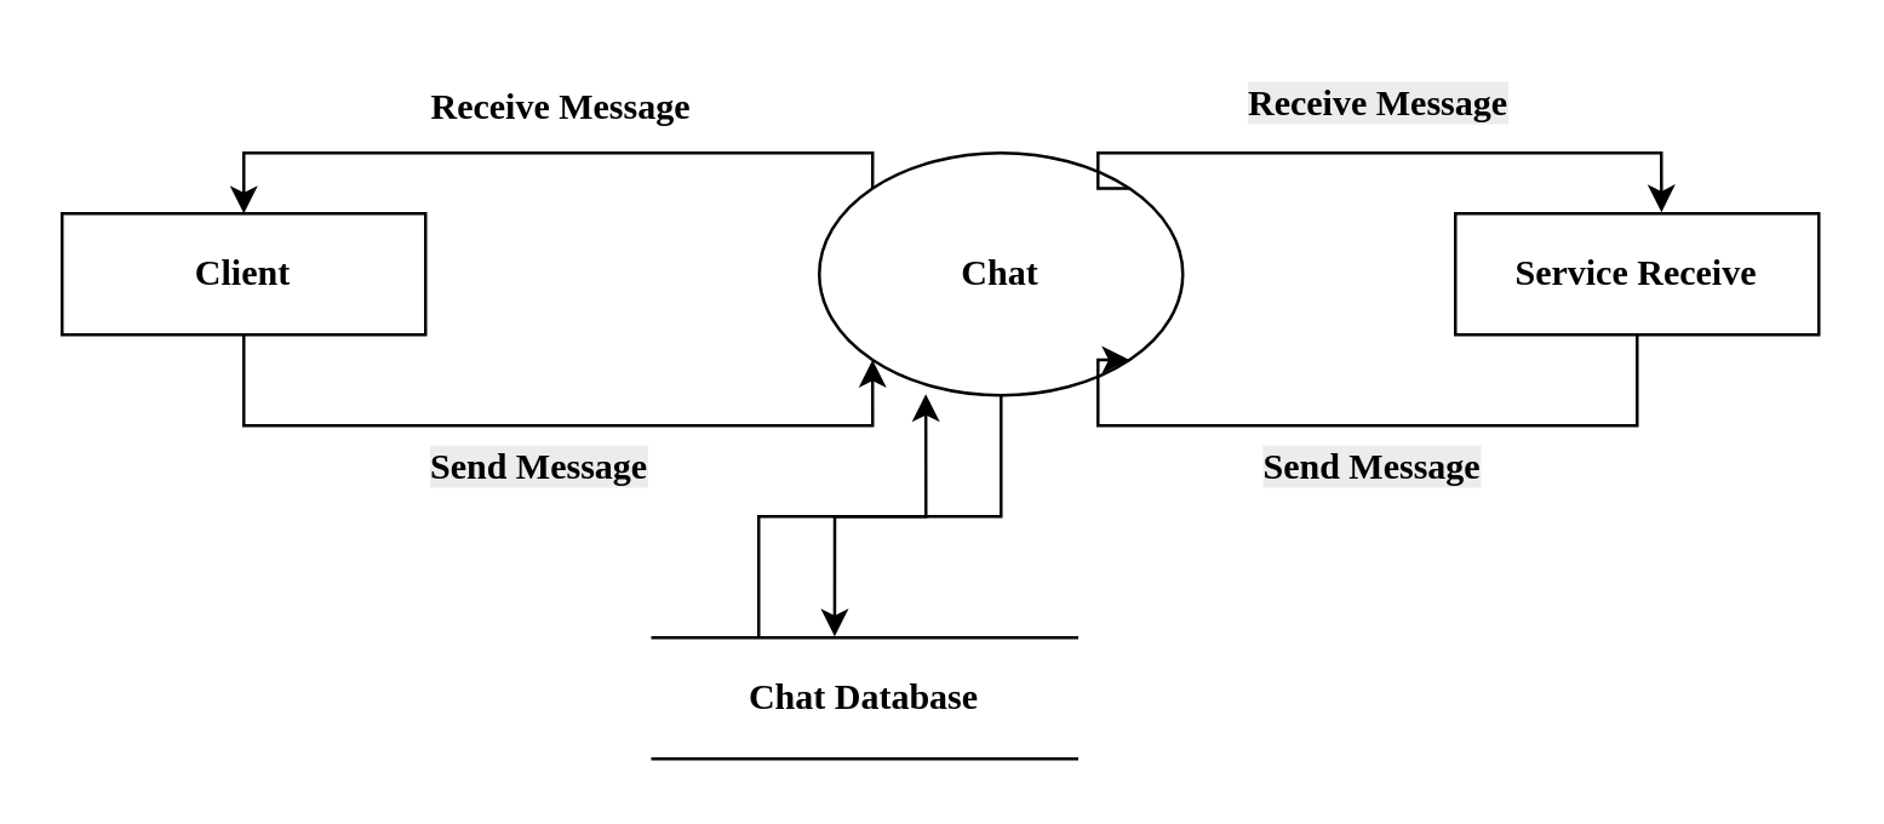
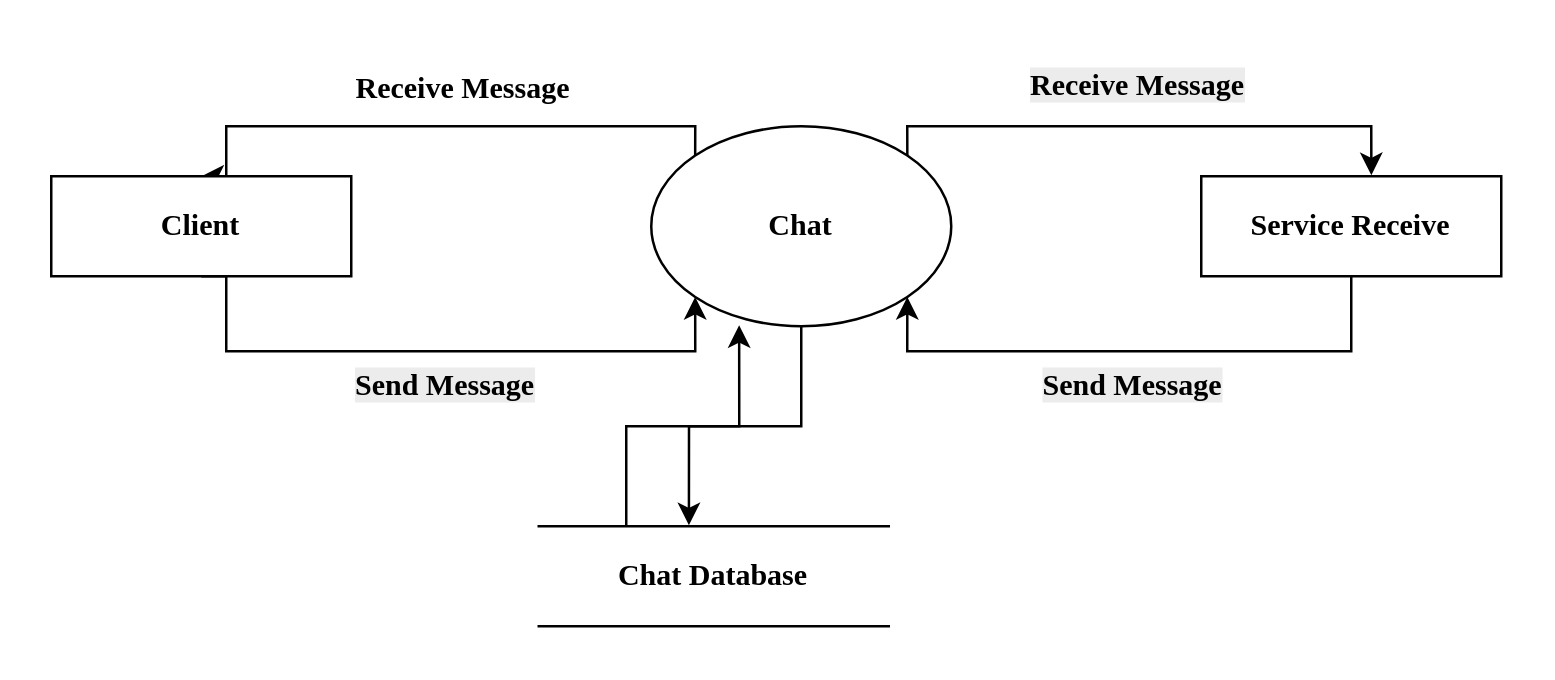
- <mxCell id="3" value="&lt;font face=&quot;Times New Roman&quot;&gt;&lt;b&gt;Chat&lt;/b&gt;&lt;/font&gt;" style="ellipse;whiteSpace=wrap;html=1;" vertex="1" parent="1"><mxGeometry x="270" y="50" width="120" height="80" as="geometry" /></mxCell>
+ <mxCell id="3" value="&lt;font face=&quot;Times New Roman&quot;&gt;&lt;b&gt;Chat&lt;/b&gt;&lt;/font&gt;" style="ellipse;whiteSpace=wrap;html=1;" vertex="1" parent="1"><mxGeometry x="260" y="50" width="120" height="80" as="geometry" /></mxCell>
